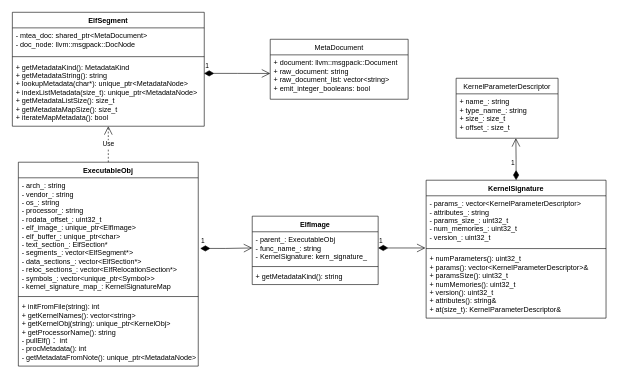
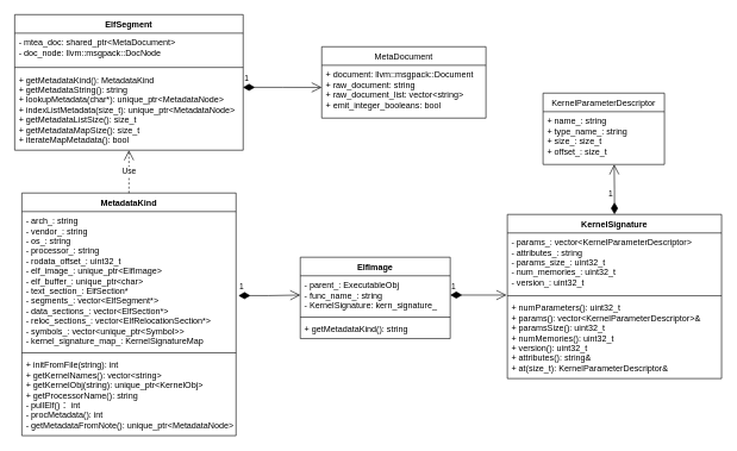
- <mxCell id="10" value="ExecutableObj" style="swimlane;fontStyle=1;align=center;verticalAlign=top;childLayout=stackLayout;horizontal=1;startSize=26;horizontalStack=0;resizeParent=1;resizeParentMax=0;resizeLast=0;collapsible=1;marginBottom=0;" vertex="1" parent="1"><mxGeometry x="30" y="270" width="300" height="340" as="geometry" /></mxCell>
+ <mxCell id="10" value="MetadataKind" style="swimlane;fontStyle=1;align=center;verticalAlign=top;childLayout=stackLayout;horizontal=1;startSize=26;horizontalStack=0;resizeParent=1;resizeParentMax=0;resizeLast=0;collapsible=1;marginBottom=0;" vertex="1" parent="1"><mxGeometry x="30" y="270" width="300" height="340" as="geometry" /></mxCell>
